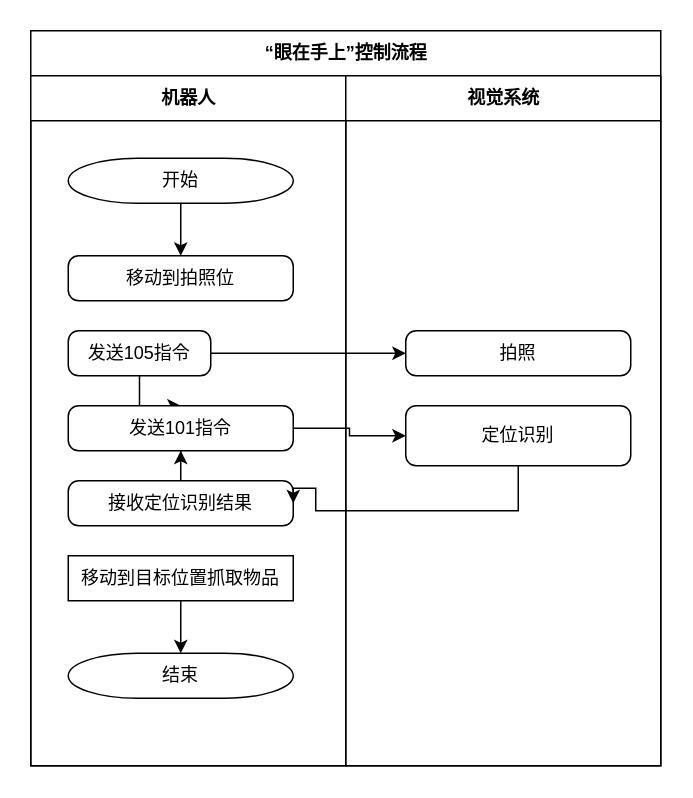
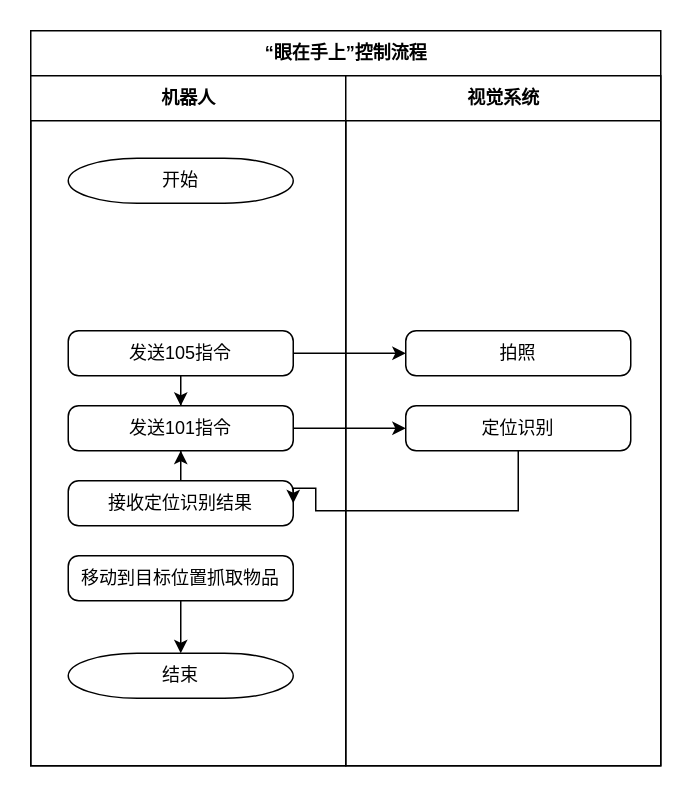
- <mxCell id="6" value="" style="edgeStyle=orthogonalEdgeStyle;rounded=0;orthogonalLoop=1;jettySize=auto;html=1;entryX=0.5;entryY=0;entryDx=0;entryDy=0;" edge="1" parent="5" source="7" target="8"><mxGeometry relative="1" as="geometry" /></mxCell>
- <mxCell id="8" value="移动到拍照位" style="rounded=1;whiteSpace=wrap;html=1;absoluteArcSize=1;arcSize=14;strokeWidth=1;imageHeight=30;" vertex="1" parent="5"><mxGeometry x="25" y="120" width="150" height="30" as="geometry" /></mxCell>
- <mxCell id="10" value="发送105指令" style="rounded=1;whiteSpace=wrap;html=1;absoluteArcSize=1;arcSize=14;strokeWidth=1;imageHeight=30;" vertex="1" parent="5"><mxGeometry x="25" y="170" width="95" height="30" as="geometry" /></mxCell>
+ <mxCell id="10" value="发送105指令" style="rounded=1;whiteSpace=wrap;html=1;absoluteArcSize=1;arcSize=14;strokeWidth=1;imageHeight=30;" vertex="1" parent="5"><mxGeometry x="25" y="170" width="150" height="30" as="geometry" /></mxCell>
- <mxCell id="19" value="定位识别" style="rounded=1;whiteSpace=wrap;html=1;absoluteArcSize=1;arcSize=14;strokeWidth=1;imageHeight=30;" vertex="1" parent="17"><mxGeometry x="40" y="220" width="150" height="40" as="geometry" /></mxCell>
+ <mxCell id="19" value="定位识别" style="rounded=1;whiteSpace=wrap;html=1;absoluteArcSize=1;arcSize=14;strokeWidth=1;imageHeight=30;" vertex="1" parent="17"><mxGeometry x="40" y="220" width="150" height="30" as="geometry" /></mxCell>
- <mxCell id="15" value="移动到目标位置抓取物品" style="whiteSpace=wrap;html=1;absoluteArcSize=1;arcSize=14;strokeWidth=1;imageHeight=30;rounded=0;" vertex="1" parent="5"><mxGeometry x="25" y="320" width="150" height="30" as="geometry" /></mxCell>
+ <mxCell id="15" value="移动到目标位置抓取物品" style="rounded=1;whiteSpace=wrap;html=1;absoluteArcSize=1;arcSize=14;strokeWidth=1;imageHeight=30;" vertex="1" parent="5"><mxGeometry x="25" y="320" width="150" height="30" as="geometry" /></mxCell>
